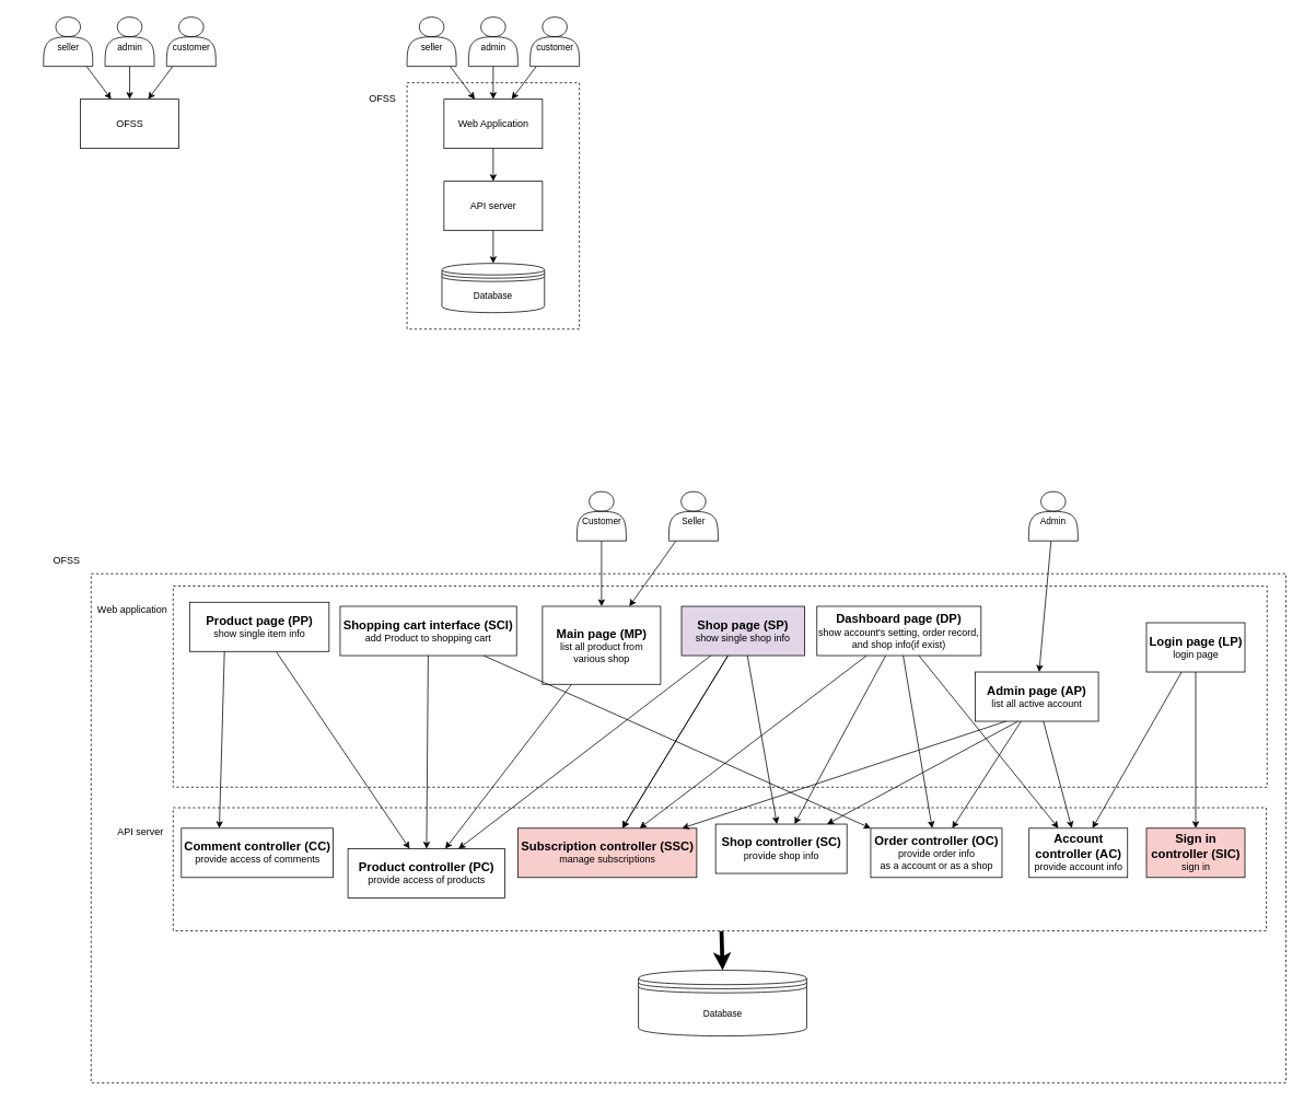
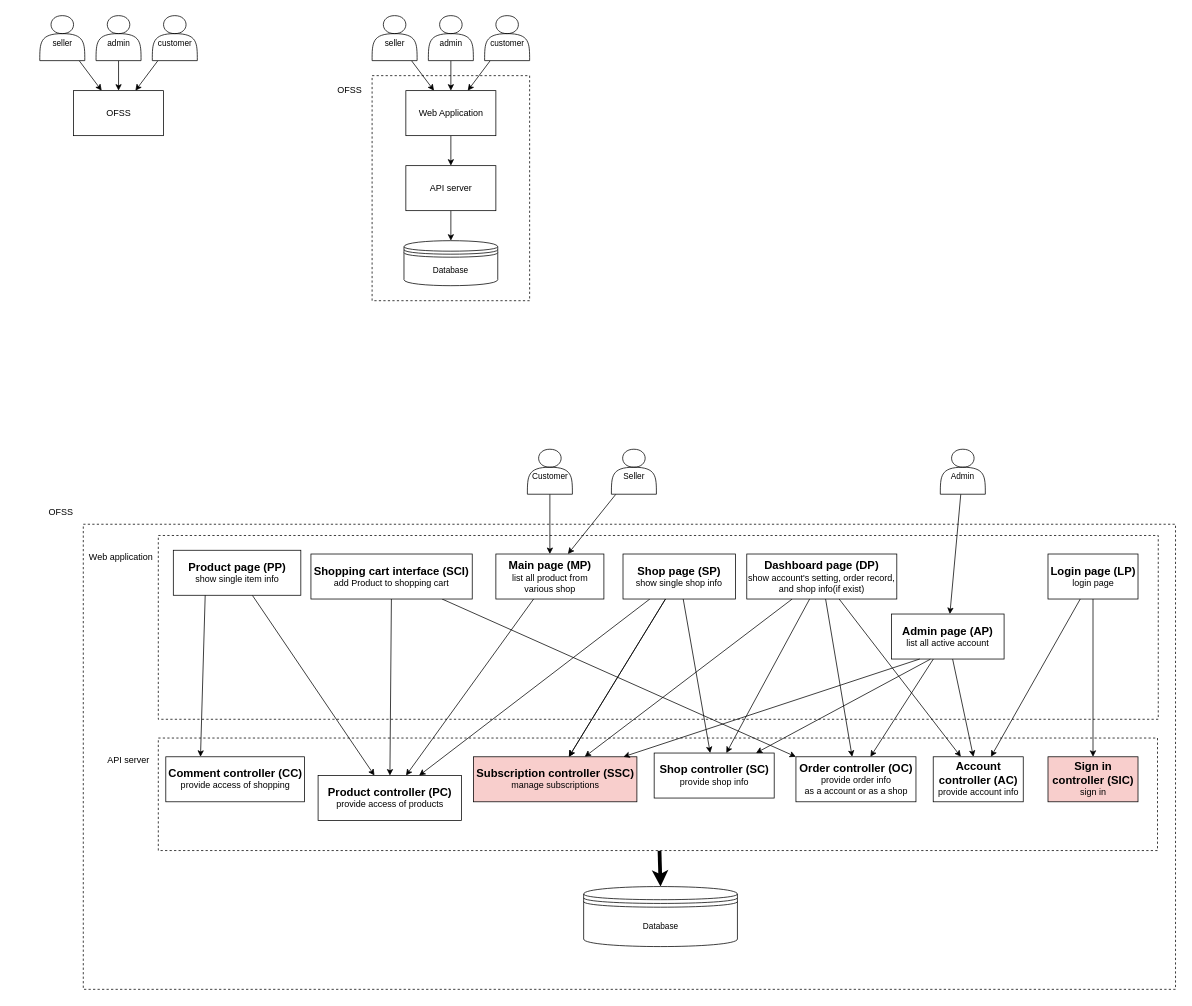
- <mxCell id="58" value="&lt;b&gt;&lt;font style=&quot;font-size: 15px;&quot;&gt;Shop page (SP)&lt;/font&gt;&lt;/b&gt;&lt;br&gt;show single shop info" style="rounded=0;whiteSpace=wrap;html=1;fillColor=#e1d5e7;" vertex="1" parent="1"><mxGeometry x="830" y="738" width="150" height="60" as="geometry" /></mxCell>
+ <mxCell id="58" value="&lt;b&gt;&lt;font style=&quot;font-size: 15px;&quot;&gt;Shop page (SP)&lt;/font&gt;&lt;/b&gt;&lt;br&gt;show single shop info" style="rounded=0;whiteSpace=wrap;html=1;" vertex="1" parent="1"><mxGeometry x="830" y="738" width="150" height="60" as="geometry" /></mxCell>
- <mxCell id="32" value="&lt;b&gt;&lt;font style=&quot;font-size: 15px;&quot;&gt;Main page (MP)&lt;/font&gt;&lt;/b&gt;&lt;br&gt;list all product from various shop" style="rounded=0;whiteSpace=wrap;html=1;" vertex="1" parent="1"><mxGeometry x="660.529" y="738" width="144" height="95" as="geometry" /></mxCell>
+ <mxCell id="32" value="&lt;b&gt;&lt;font style=&quot;font-size: 15px;&quot;&gt;Main page (MP)&lt;/font&gt;&lt;/b&gt;&lt;br&gt;list all product from various shop" style="rounded=0;whiteSpace=wrap;html=1;" vertex="1" parent="1"><mxGeometry x="660.529" y="738" width="144" height="60" as="geometry" /></mxCell>
- <mxCell id="35" value="&lt;font style=&quot;&quot;&gt;&lt;b style=&quot;font-size: 15px;&quot;&gt;Login page (LP)&lt;/b&gt;&lt;br&gt;&lt;font style=&quot;font-size: 12px;&quot;&gt;login page&lt;/font&gt;&lt;br&gt;&lt;/font&gt;" style="rounded=0;whiteSpace=wrap;html=1;" vertex="1" parent="1"><mxGeometry x="1396.529" y="758" width="120" height="60" as="geometry" /></mxCell>
+ <mxCell id="35" value="&lt;font style=&quot;&quot;&gt;&lt;b style=&quot;font-size: 15px;&quot;&gt;Login page (LP)&lt;/b&gt;&lt;br&gt;&lt;font style=&quot;font-size: 12px;&quot;&gt;login page&lt;/font&gt;&lt;br&gt;&lt;/font&gt;" style="rounded=0;whiteSpace=wrap;html=1;" vertex="1" parent="1"><mxGeometry x="1396.529" y="738" width="120" height="60" as="geometry" /></mxCell>
- <mxCell id="49" value="&lt;font style=&quot;&quot;&gt;&lt;span style=&quot;font-weight: bold; font-size: 15px;&quot;&gt;Comment controller (CC)&lt;br&gt;&lt;/span&gt;provide access of comments&lt;br&gt;&lt;/font&gt;" style="rounded=0;whiteSpace=wrap;html=1;" vertex="1" parent="1"><mxGeometry x="220.529" y="1008.306" width="185" height="60" as="geometry" /></mxCell>
+ <mxCell id="49" value="&lt;font style=&quot;&quot;&gt;&lt;span style=&quot;font-weight: bold; font-size: 15px;&quot;&gt;Comment controller (CC)&lt;br&gt;&lt;/span&gt;provide access of shopping&lt;br&gt;&lt;/font&gt;" style="rounded=0;whiteSpace=wrap;html=1;" vertex="1" parent="1"><mxGeometry x="220.529" y="1008.306" width="185" height="60" as="geometry" /></mxCell>
- <mxCell id="47" value="&lt;font style=&quot;&quot;&gt;&lt;b style=&quot;font-size: 15px;&quot;&gt;Account controller (AC)&lt;/b&gt;&lt;br&gt;&lt;font style=&quot;font-size: 12px;&quot;&gt;provide account info&lt;/font&gt;&lt;br&gt;&lt;/font&gt;" style="rounded=0;whiteSpace=wrap;html=1;" vertex="1" parent="1"><mxGeometry x="1253.529" y="1008.306" width="120" height="60" as="geometry" /></mxCell>
+ <mxCell id="47" value="&lt;font style=&quot;&quot;&gt;&lt;b style=&quot;font-size: 15px;&quot;&gt;Account controller (AC)&lt;/b&gt;&lt;br&gt;&lt;font style=&quot;font-size: 12px;&quot;&gt;provide account info&lt;/font&gt;&lt;br&gt;&lt;/font&gt;" style="rounded=0;whiteSpace=wrap;html=1;" vertex="1" parent="1"><mxGeometry x="1243.529" y="1008.306" width="120" height="60" as="geometry" /></mxCell>
